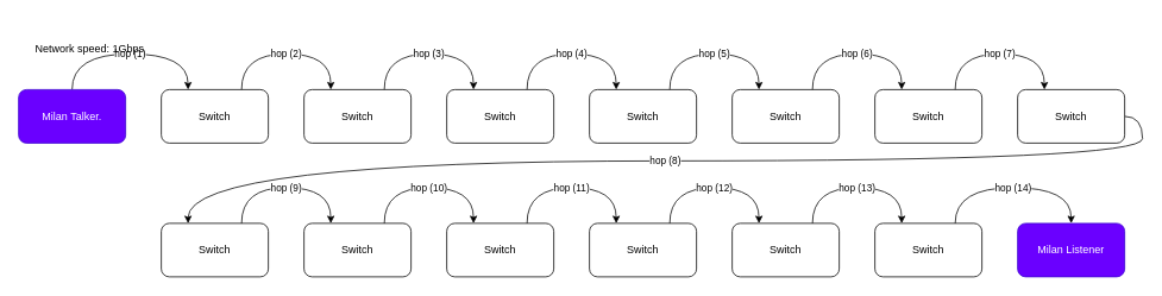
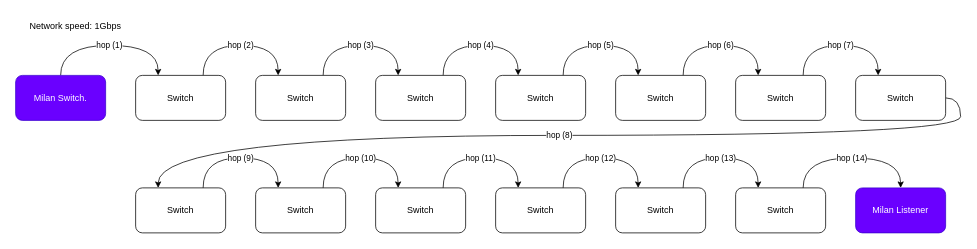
- <mxCell id="31" value="Network speed: 1Gbps" style="text;html=1;strokeColor=none;fillColor=none;align=center;verticalAlign=middle;whiteSpace=wrap;rounded=0;" vertex="1" parent="1"><mxGeometry x="20" y="40" width="160" height="30" as="geometry" /></mxCell>
+ <mxCell id="31" value="Network speed: 1Gbps" style="text;html=1;strokeColor=none;fillColor=none;align=center;verticalAlign=middle;whiteSpace=wrap;rounded=0;" vertex="1" parent="1"><mxGeometry x="20" width="160" height="30" as="geometry" y="20" /></mxCell>
- <mxCell id="3" value="Milan Talker." style="rounded=1;whiteSpace=wrap;html=1;fillColor=#6a00ff;fontColor=#ffffff;strokeColor=#3700CC;" parent="1" vertex="1"><mxGeometry x="20" y="100" width="120" height="60" as="geometry" /></mxCell>
+ <mxCell id="3" value="Milan Switch." style="rounded=1;whiteSpace=wrap;html=1;fillColor=#6a00ff;fontColor=#ffffff;strokeColor=#3700CC;" parent="1" vertex="1"><mxGeometry x="20" y="100" width="120" height="60" as="geometry" /></mxCell>
